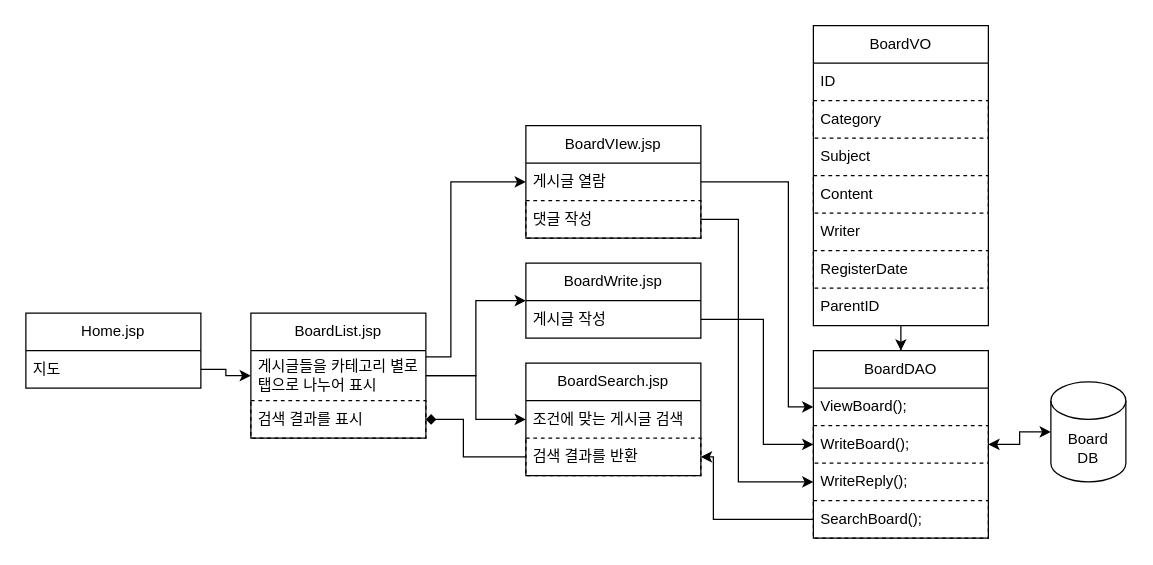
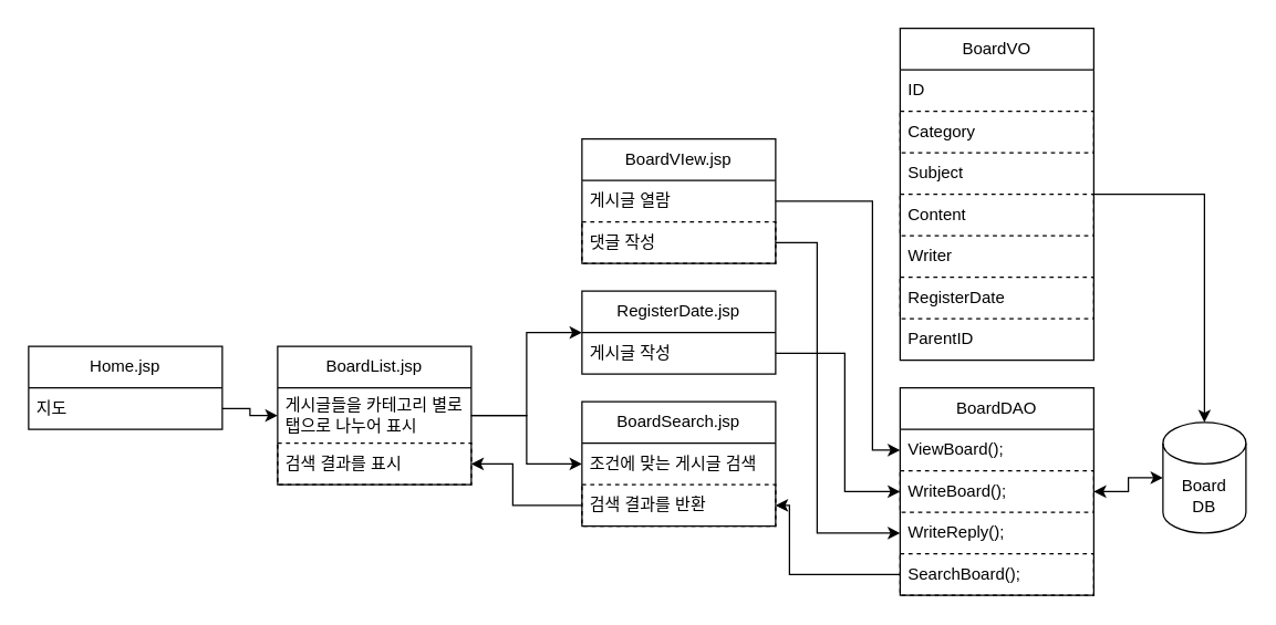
- <mxCell id="21" style="edgeStyle=orthogonalEdgeStyle;rounded=0;orthogonalLoop=1;jettySize=auto;html=1;" edge="1" parent="1" source="24" target="32"><mxGeometry relative="1" as="geometry"><Array as="points"><mxPoint x="360" y="285" /><mxPoint x="360" y="145" /></Array></mxGeometry></mxCell>
- <mxCell id="27" value="BoardWrite.jsp" style="swimlane;fontStyle=0;childLayout=stackLayout;horizontal=1;startSize=30;horizontalStack=0;resizeParent=1;resizeParentMax=0;resizeLast=0;collapsible=1;marginBottom=0;whiteSpace=wrap;html=1;" vertex="1" parent="1"><mxGeometry x="420" y="210" width="140" height="60" as="geometry" /></mxCell>
+ <mxCell id="27" value="RegisterDate.jsp" style="swimlane;fontStyle=0;childLayout=stackLayout;horizontal=1;startSize=30;horizontalStack=0;resizeParent=1;resizeParentMax=0;resizeLast=0;collapsible=1;marginBottom=0;whiteSpace=wrap;html=1;" vertex="1" parent="1"><mxGeometry x="420" y="210" width="140" height="60" as="geometry" /></mxCell>
- <mxCell id="4" style="edgeStyle=orthogonalEdgeStyle;rounded=0;orthogonalLoop=1;jettySize=auto;html=1;" edge="1" parent="1" source="5" target="14"><mxGeometry relative="1" as="geometry" /></mxCell>
+ <mxCell id="4" style="edgeStyle=orthogonalEdgeStyle;rounded=0;orthogonalLoop=1;jettySize=auto;html=1;" edge="1" parent="1" source="5" target="19"><mxGeometry relative="1" as="geometry" /></mxCell>
- <mxCell id="39" style="edgeStyle=orthogonalEdgeStyle;rounded=0;orthogonalLoop=1;jettySize=auto;html=1;endArrow=diamond;" edge="1" parent="1" source="31" target="26"><mxGeometry relative="1" as="geometry"><Array as="points"><mxPoint x="370" y="365" /><mxPoint x="370" y="335" /></Array></mxGeometry></mxCell>
+ <mxCell id="39" style="edgeStyle=orthogonalEdgeStyle;rounded=0;orthogonalLoop=1;jettySize=auto;html=1;" edge="1" parent="1" source="31" target="26"><mxGeometry relative="1" as="geometry"><Array as="points"><mxPoint x="370" y="365" /><mxPoint x="370" y="335" /></Array></mxGeometry></mxCell>
